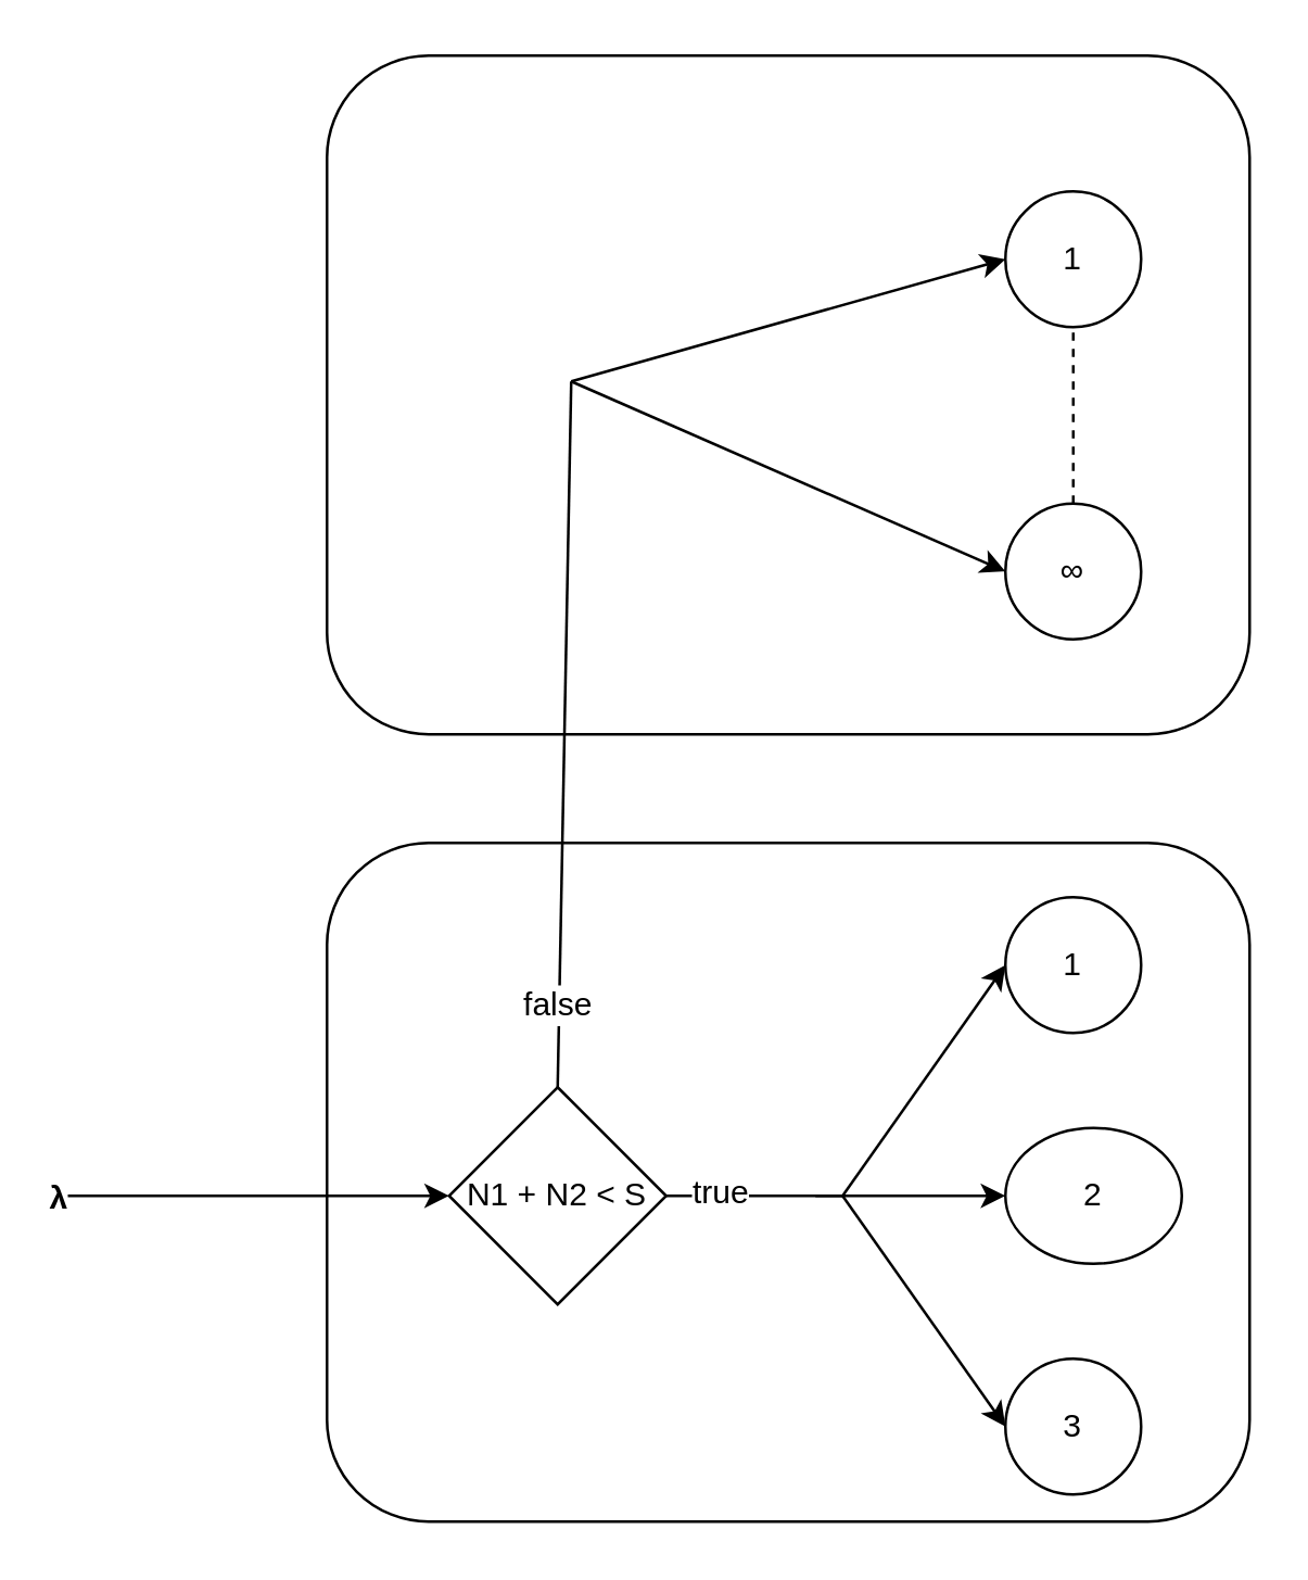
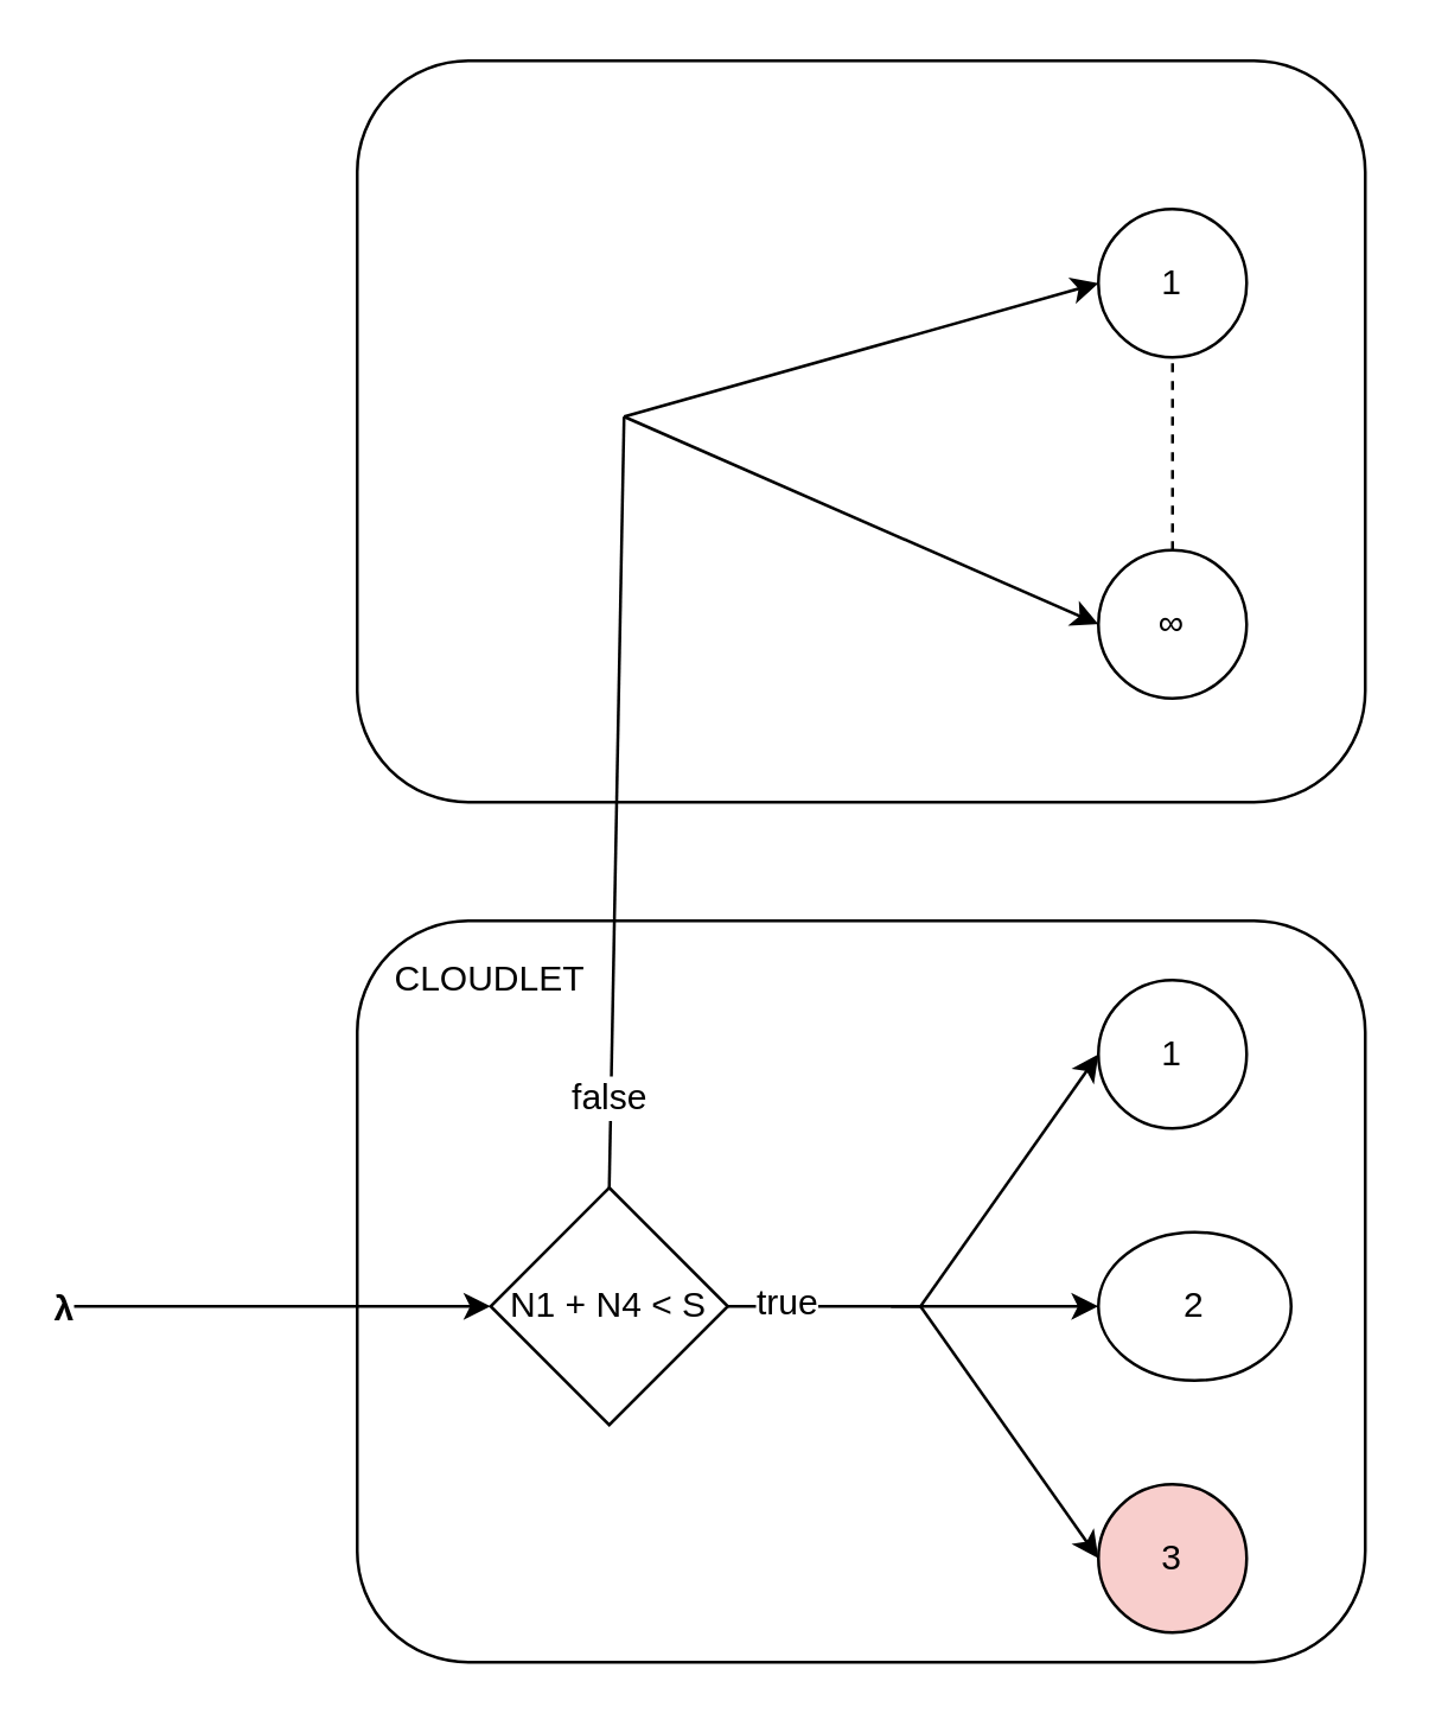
+ <mxCell id="22" value="CLOUDLET" style="text;html=1;strokeColor=none;fillColor=none;align=center;verticalAlign=middle;whiteSpace=wrap;rounded=0;" vertex="1" parent="1"><mxGeometry x="144.5" y="320" width="40" height="20" as="geometry" /></mxCell>
- <mxCell id="4" value="N1 + N2 &amp;lt; S" style="rhombus;whiteSpace=wrap;html=1;" vertex="1" parent="1"><mxGeometry x="165" y="400" width="80" height="80" as="geometry" /></mxCell>
+ <mxCell id="4" value="N1 + N4 &amp;lt; S" style="rhombus;whiteSpace=wrap;html=1;" vertex="1" parent="1"><mxGeometry x="165" y="400" width="80" height="80" as="geometry" /></mxCell>
- <mxCell id="7" value="3" style="ellipse;whiteSpace=wrap;html=1;aspect=fixed;" vertex="1" parent="1"><mxGeometry x="370" y="500" width="50" height="50" as="geometry" /></mxCell>
+ <mxCell id="7" value="3" style="ellipse;whiteSpace=wrap;html=1;aspect=fixed;fillColor=#f8cecc;" vertex="1" parent="1"><mxGeometry x="370" y="500" width="50" height="50" as="geometry" /></mxCell>
